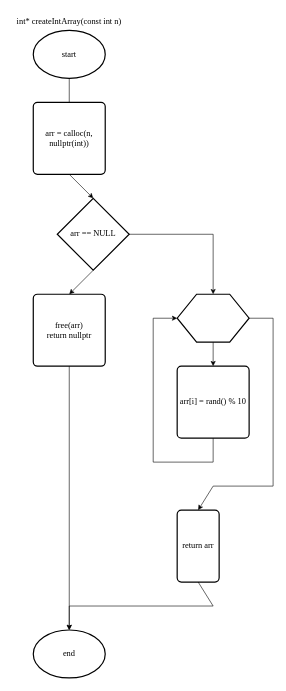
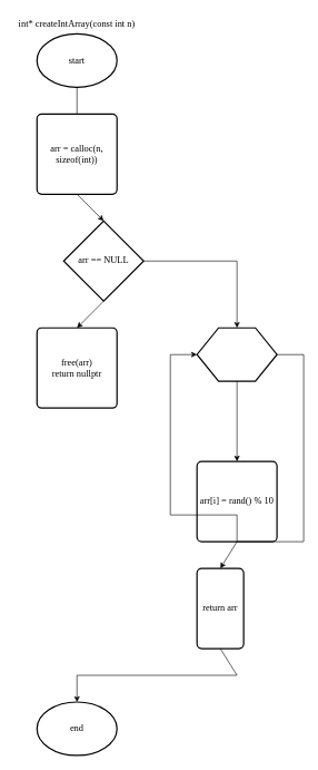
- <mxCell id="3" value="arr = calloc(n, nullptr(int))" style="rounded=1;whiteSpace=wrap;html=1;absoluteArcSize=1;arcSize=14;strokeWidth=2;fontFamily=Times New Roman;fontSize=14;" parent="1" vertex="1"><mxGeometry x="55" y="170" width="120" height="120" as="geometry" /></mxCell>
+ <mxCell id="3" value="arr = calloc(n, sizeof(int))" style="rounded=1;whiteSpace=wrap;html=1;absoluteArcSize=1;arcSize=14;strokeWidth=2;fontFamily=Times New Roman;fontSize=14;" parent="1" vertex="1"><mxGeometry x="55" y="170" width="120" height="120" as="geometry" /></mxCell>
- <mxCell id="11" value="arr[i] = rand() % 10" style="rounded=1;whiteSpace=wrap;html=1;absoluteArcSize=1;arcSize=14;strokeWidth=2;fontFamily=Times New Roman;fontSize=14;" parent="1" vertex="1"><mxGeometry x="295" y="610" width="120" height="120" as="geometry" /></mxCell>
+ <mxCell id="11" value="arr[i] = rand() % 10" style="rounded=1;whiteSpace=wrap;html=1;absoluteArcSize=1;arcSize=14;strokeWidth=2;fontFamily=Times New Roman;fontSize=14;" parent="1" vertex="1"><mxGeometry x="295" y="690" width="120" height="120" as="geometry" /></mxCell>
- <mxCell id="16" value="" style="endArrow=classic;html=1;rounded=0;exitX=0.5;exitY=1;exitDx=0;exitDy=0;entryX=0.5;entryY=0;entryDx=0;entryDy=0;entryPerimeter=0;fontFamily=Times New Roman;fontSize=14;" parent="1" source="5" target="15" edge="1"><mxGeometry width="50" height="50" relative="1" as="geometry"><mxPoint x="125" y="460" as="sourcePoint" /><mxPoint x="125" y="500" as="targetPoint" /></mxGeometry></mxCell>
